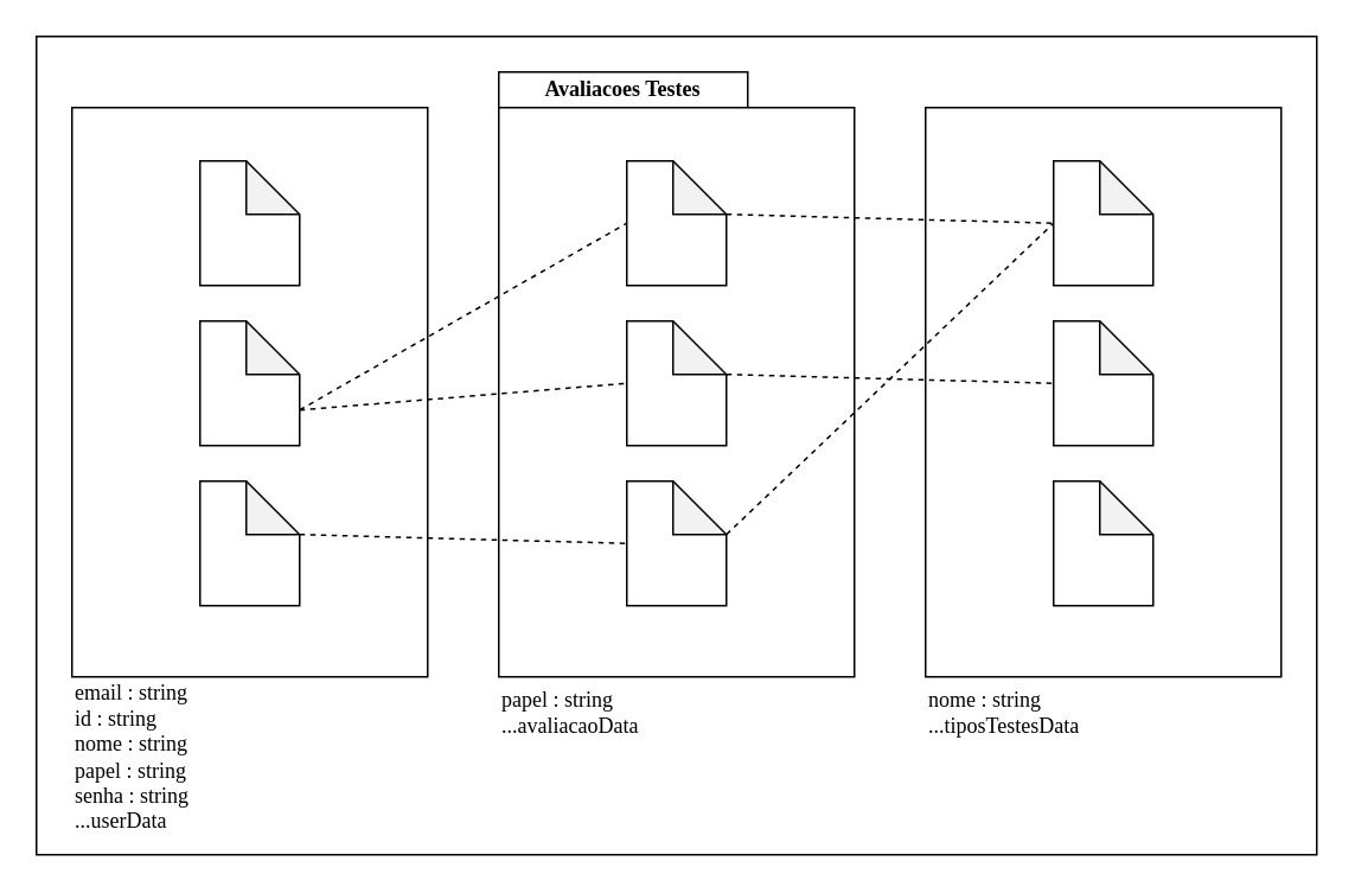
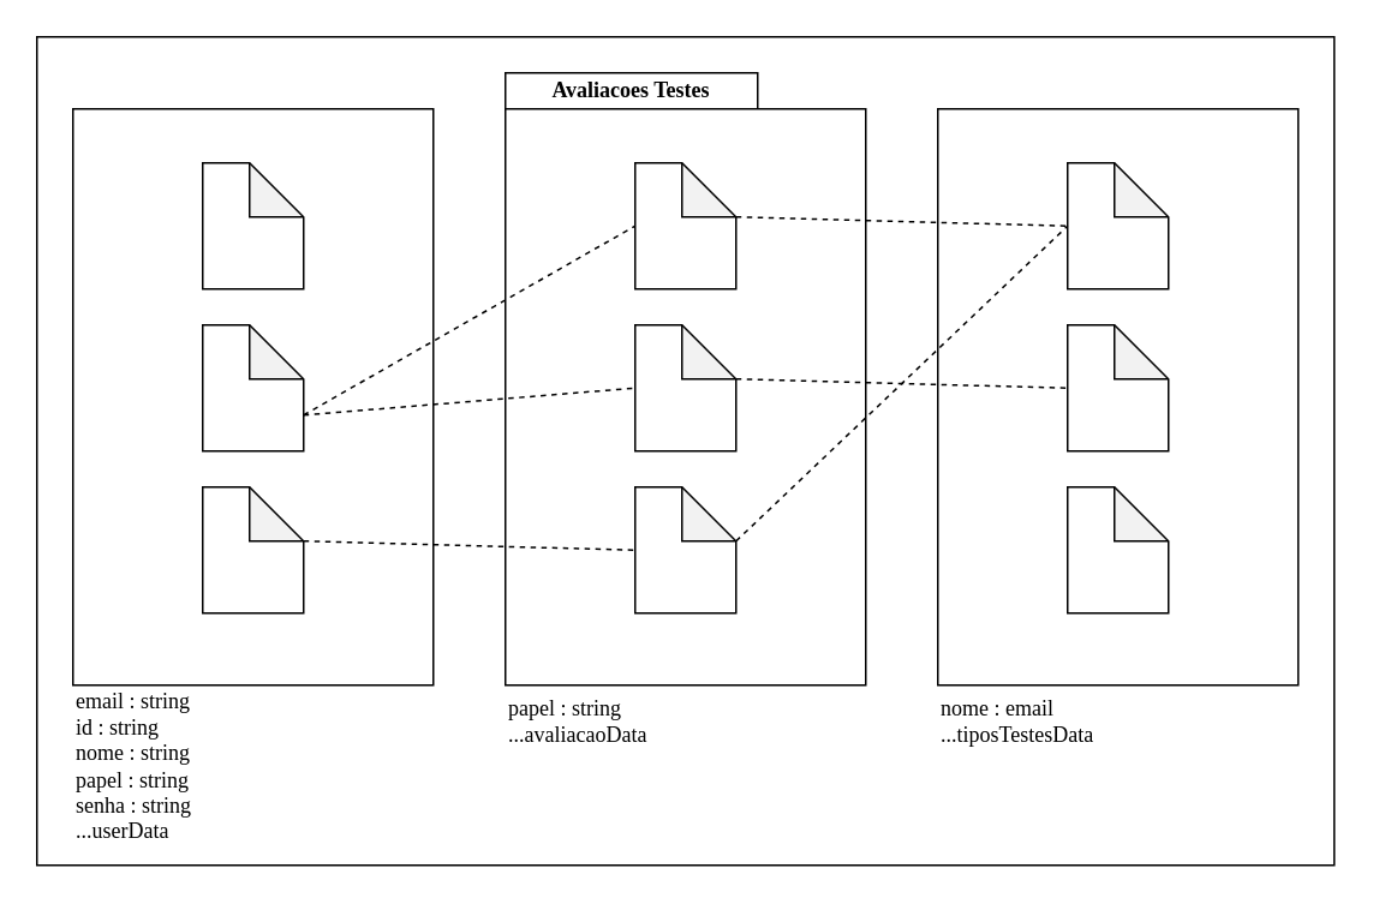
- <mxCell id="21" value="&lt;div&gt;nome : string&lt;/div&gt;&lt;div&gt;...tiposTestesData&lt;br&gt;&lt;/div&gt;" style="text;html=1;strokeColor=none;fillColor=none;align=left;verticalAlign=middle;whiteSpace=wrap;rounded=0;fontFamily=Lucida Console;" vertex="1" parent="1"><mxGeometry x="520" y="380" width="200" height="40" as="geometry" /></mxCell>
+ <mxCell id="21" value="&lt;div&gt;nome : email&lt;/div&gt;&lt;div&gt;...tiposTestesData&lt;br&gt;&lt;/div&gt;" style="text;html=1;strokeColor=none;fillColor=none;align=left;verticalAlign=middle;whiteSpace=wrap;rounded=0;fontFamily=Lucida Console;" vertex="1" parent="1"><mxGeometry x="520" y="380" width="200" height="40" as="geometry" /></mxCell>
